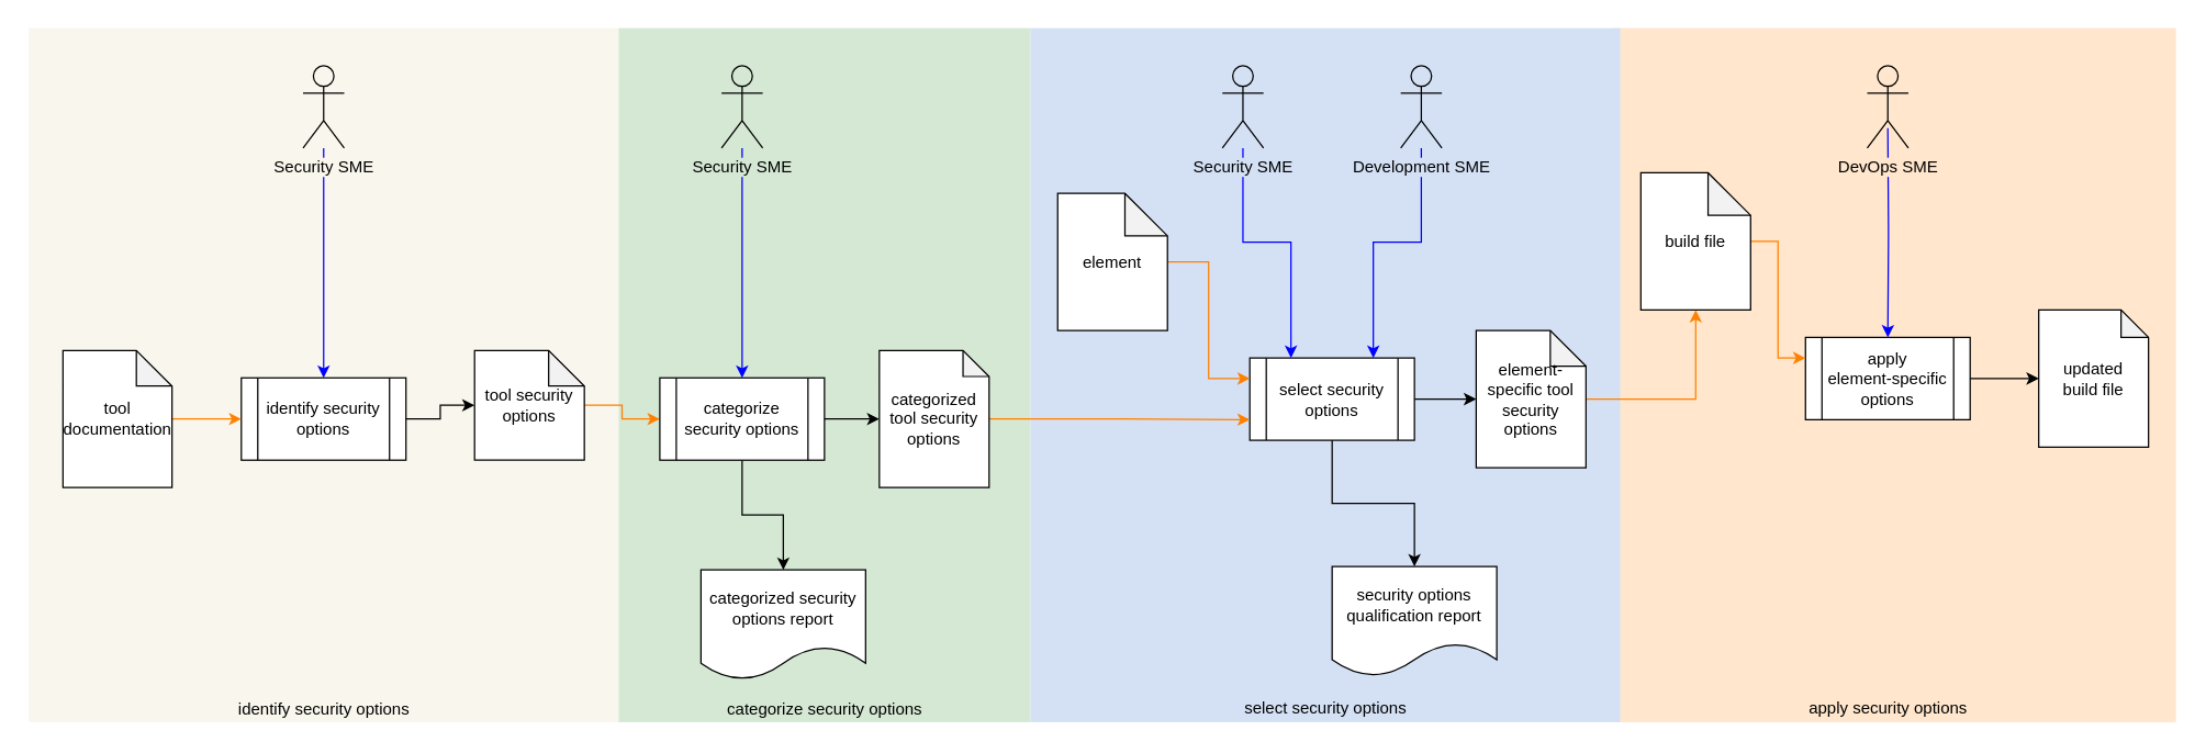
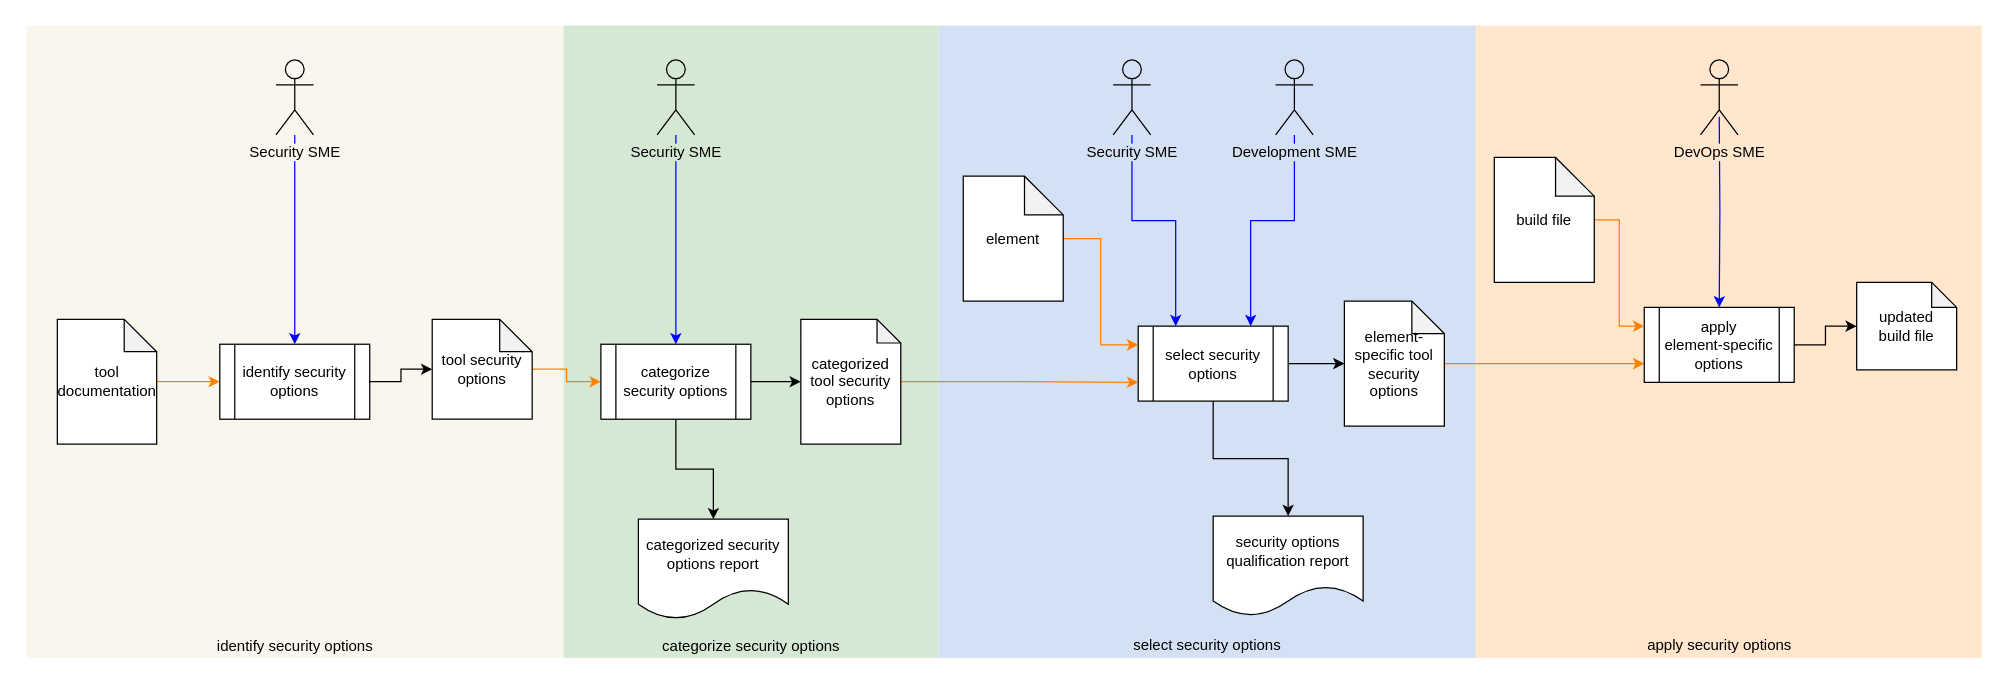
- <mxCell id="15" style="edgeStyle=orthogonalEdgeStyle;rounded=0;orthogonalLoop=1;jettySize=auto;html=1;strokeColor=#FF8000;" edge="1" parent="1" source="16" target="34"><mxGeometry relative="1" as="geometry" /></mxCell>
+ <mxCell id="15" style="edgeStyle=orthogonalEdgeStyle;rounded=0;orthogonalLoop=1;jettySize=auto;html=1;entryX=0;entryY=0.75;entryDx=0;entryDy=0;strokeColor=#FF8000;" edge="1" parent="1" source="16" target="21"><mxGeometry relative="1" as="geometry" /></mxCell>
- <mxCell id="24" value="updated&lt;br&gt;build file" style="shape=note;whiteSpace=wrap;html=1;backgroundOutline=1;darkOpacity=0.05;size=20;" parent="1" vertex="1"><mxGeometry x="1485" y="225.5" width="80" height="100" as="geometry" /></mxCell>
+ <mxCell id="24" value="updated&lt;br&gt;build file" style="shape=note;whiteSpace=wrap;html=1;backgroundOutline=1;darkOpacity=0.05;size=20;" parent="1" vertex="1"><mxGeometry x="1485" y="225.5" width="80" height="70" as="geometry" /></mxCell>
